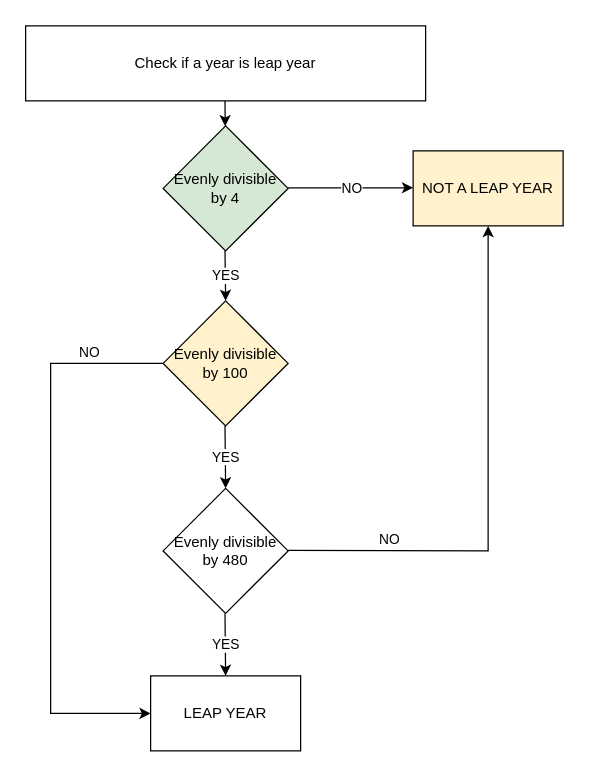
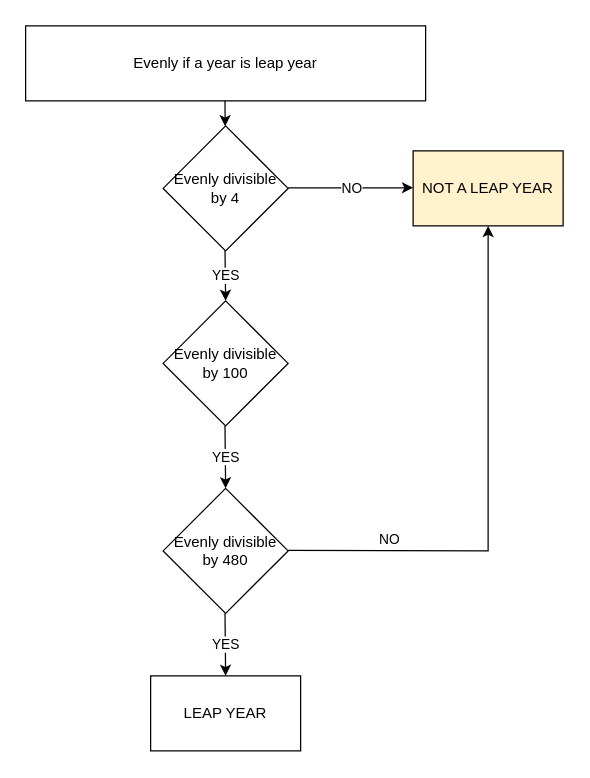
- <mxCell id="2" value="Check if a year is leap year" style="rounded=0;whiteSpace=wrap;html=1;" vertex="1" parent="1"><mxGeometry x="20" y="20" width="320" height="60" as="geometry" /></mxCell>
+ <mxCell id="2" value="Evenly if a year is leap year" style="rounded=0;whiteSpace=wrap;html=1;" vertex="1" parent="1"><mxGeometry x="20" y="20" width="320" height="60" as="geometry" /></mxCell>
- <mxCell id="4" value="Evenly divisible by 4" style="rhombus;whiteSpace=wrap;html=1;fillColor=#d5e8d4;" vertex="1" parent="1"><mxGeometry x="130" y="100" width="100" height="100" as="geometry" /></mxCell>
+ <mxCell id="4" value="Evenly divisible by 4" style="rhombus;whiteSpace=wrap;html=1;" vertex="1" parent="1"><mxGeometry x="130" y="100" width="100" height="100" as="geometry" /></mxCell>
- <mxCell id="7" value="Evenly divisible by 100" style="rhombus;whiteSpace=wrap;html=1;fillColor=#fff2cc;" vertex="1" parent="1"><mxGeometry x="130" y="240" width="100" height="100" as="geometry" /></mxCell>
+ <mxCell id="7" value="Evenly divisible by 100" style="rhombus;whiteSpace=wrap;html=1;" vertex="1" parent="1"><mxGeometry x="130" y="240" width="100" height="100" as="geometry" /></mxCell>
- <mxCell id="14" value="" style="endArrow=classic;html=1;rounded=0;exitX=0;exitY=0.5;exitDx=0;exitDy=0;entryX=0;entryY=0.5;entryDx=0;entryDy=0;" edge="1" parent="1" source="7" target="20"><mxGeometry relative="1" as="geometry"><mxPoint x="-120" y="289.5" as="sourcePoint" /><mxPoint x="40" y="580" as="targetPoint" /><Array as="points"><mxPoint x="40" y="290" /><mxPoint x="40" y="570" /></Array></mxGeometry></mxCell>
- <mxCell id="15" value="NO" style="edgeLabel;resizable=0;html=1;align=center;verticalAlign=middle;" connectable="0" vertex="1" parent="14"><mxGeometry relative="1" as="geometry"><mxPoint x="30" y="-145" as="offset" /></mxGeometry></mxCell>
